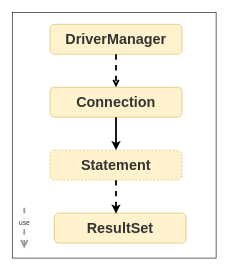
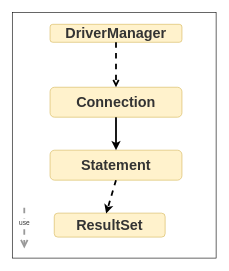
- <mxCell id="3" value="&lt;h1&gt;&lt;b&gt;DriverManager&lt;/b&gt;&lt;/h1&gt;" style="rounded=1;whiteSpace=wrap;html=1;fillColor=#fff2cc;strokeColor=#d6b656;fontColor=#333333;" vertex="1" parent="1"><mxGeometry x="83" y="40" width="220" height="50" as="geometry" /></mxCell>
+ <mxCell id="3" value="&lt;h1&gt;&lt;b&gt;DriverManager&lt;/b&gt;&lt;/h1&gt;" style="rounded=1;whiteSpace=wrap;html=1;fillColor=#fff2cc;strokeColor=#d6b656;fontColor=#333333;" vertex="1" parent="1"><mxGeometry x="83" y="40" width="220" height="30" as="geometry" /></mxCell>
- <mxCell id="5" value="&lt;h1&gt;&lt;b&gt;Statement&lt;/b&gt;&lt;/h1&gt;" style="rounded=1;whiteSpace=wrap;html=1;fillColor=#fff2cc;strokeColor=#d6b656;fontColor=#333333;dashed=1;" vertex="1" parent="1"><mxGeometry x="83" y="250" width="220" height="50" as="geometry" /></mxCell>
+ <mxCell id="5" value="&lt;h1&gt;&lt;b&gt;Statement&lt;/b&gt;&lt;/h1&gt;" style="rounded=1;whiteSpace=wrap;html=1;fillColor=#fff2cc;strokeColor=#d6b656;fontColor=#333333;" vertex="1" parent="1"><mxGeometry x="83" y="250" width="220" height="50" as="geometry" /></mxCell>
- <mxCell id="6" value="&lt;h1&gt;&lt;b&gt;ResultSet&lt;/b&gt;&lt;/h1&gt;" style="rounded=1;whiteSpace=wrap;html=1;fillColor=#fff2cc;strokeColor=#d6b656;fontColor=#333333;" vertex="1" parent="1"><mxGeometry x="90" y="355" width="220" height="50" as="geometry" /></mxCell>
+ <mxCell id="6" value="&lt;h1&gt;&lt;b&gt;ResultSet&lt;/b&gt;&lt;/h1&gt;" style="rounded=1;whiteSpace=wrap;html=1;fillColor=#fff2cc;strokeColor=#d6b656;fontColor=#333333;" vertex="1" parent="1"><mxGeometry x="90" y="355" width="185" height="40" as="geometry" /></mxCell>
